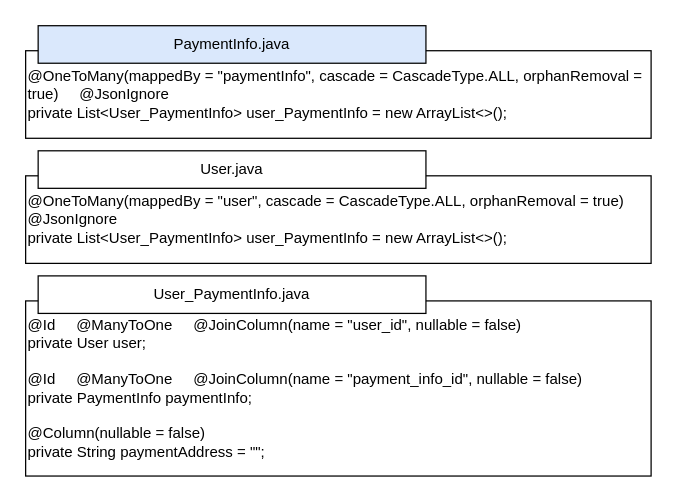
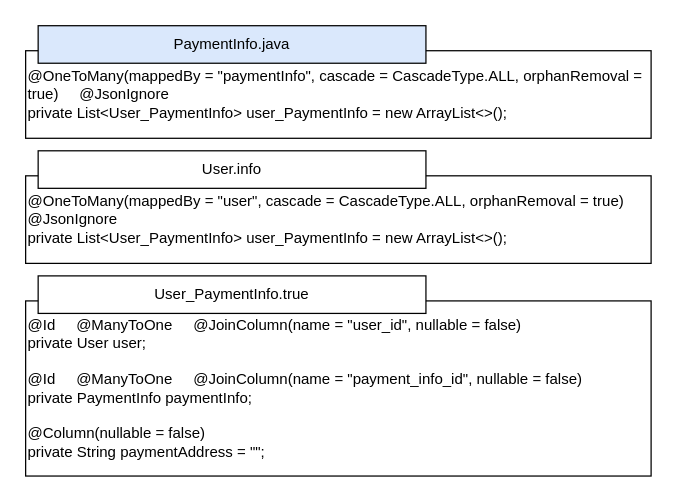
- <mxCell id="7" value="User.java" style="rounded=0;whiteSpace=wrap;html=1;" vertex="1" parent="1"><mxGeometry x="30" y="120" width="310" height="30" as="geometry" /></mxCell>
+ <mxCell id="7" value="User.info" style="rounded=0;whiteSpace=wrap;html=1;" vertex="1" parent="1"><mxGeometry x="30" y="120" width="310" height="30" as="geometry" /></mxCell>
- <mxCell id="6" value="User_PaymentInfo.java" style="rounded=0;whiteSpace=wrap;html=1;" vertex="1" parent="1"><mxGeometry x="30" y="220" width="310" height="30" as="geometry" /></mxCell>
+ <mxCell id="6" value="User_PaymentInfo.true" style="rounded=0;whiteSpace=wrap;html=1;" vertex="1" parent="1"><mxGeometry x="30" y="220" width="310" height="30" as="geometry" /></mxCell>
